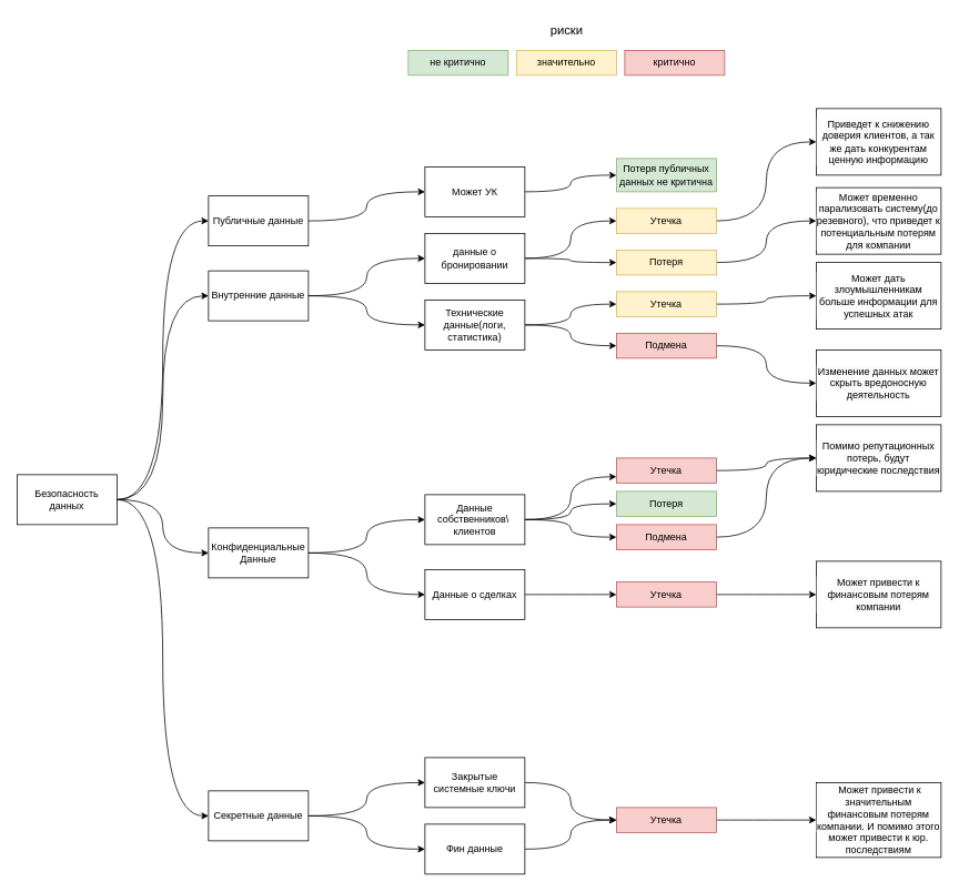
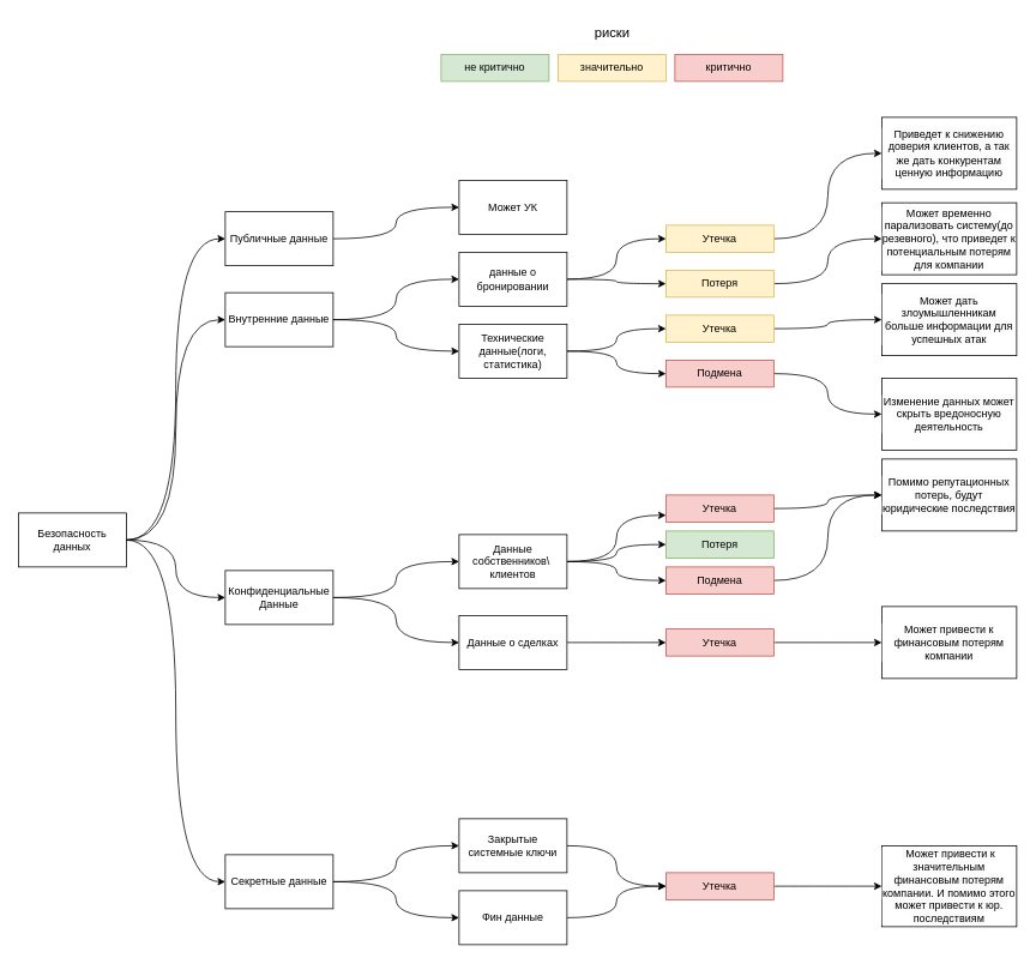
- <mxCell id="12" value="Потеря публичных данных не критична" style="rounded=0;whiteSpace=wrap;html=1;fillColor=#d5e8d4;strokeColor=#82b366;" vertex="1" parent="1"><mxGeometry x="740" y="190" width="120" height="40" as="geometry" /></mxCell>
- <mxCell id="10" style="edgeStyle=orthogonalEdgeStyle;rounded=0;orthogonalLoop=1;jettySize=auto;html=1;exitX=1;exitY=0.5;exitDx=0;exitDy=0;curved=1;" edge="1" parent="1" source="11" target="12"><mxGeometry relative="1" as="geometry" /></mxCell>
